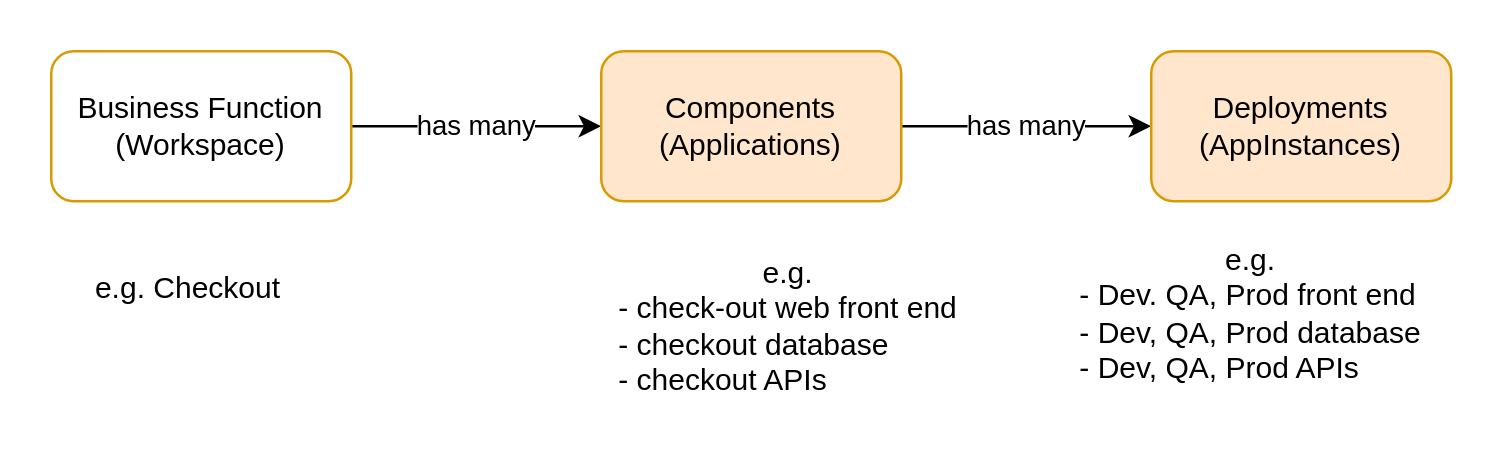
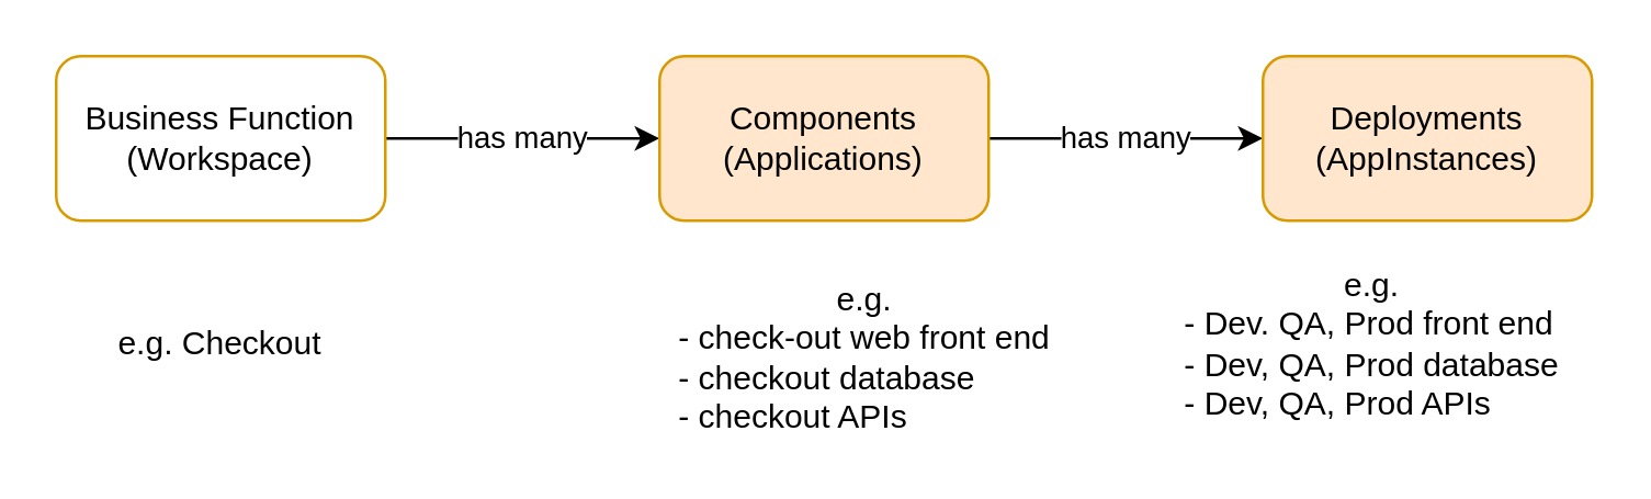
- <mxCell id="7" value="e.g. Checkout" style="text;html=1;strokeColor=none;fillColor=none;align=center;verticalAlign=middle;whiteSpace=wrap;rounded=0;" parent="1" vertex="1"><mxGeometry x="30" y="100" width="90" height="30" as="geometry" /></mxCell>
+ <mxCell id="7" value="e.g. Checkout" style="text;html=1;strokeColor=none;fillColor=none;align=center;verticalAlign=middle;whiteSpace=wrap;rounded=0;" parent="1" vertex="1"><mxGeometry x="35" y="110" width="90" height="30" as="geometry" /></mxCell>
